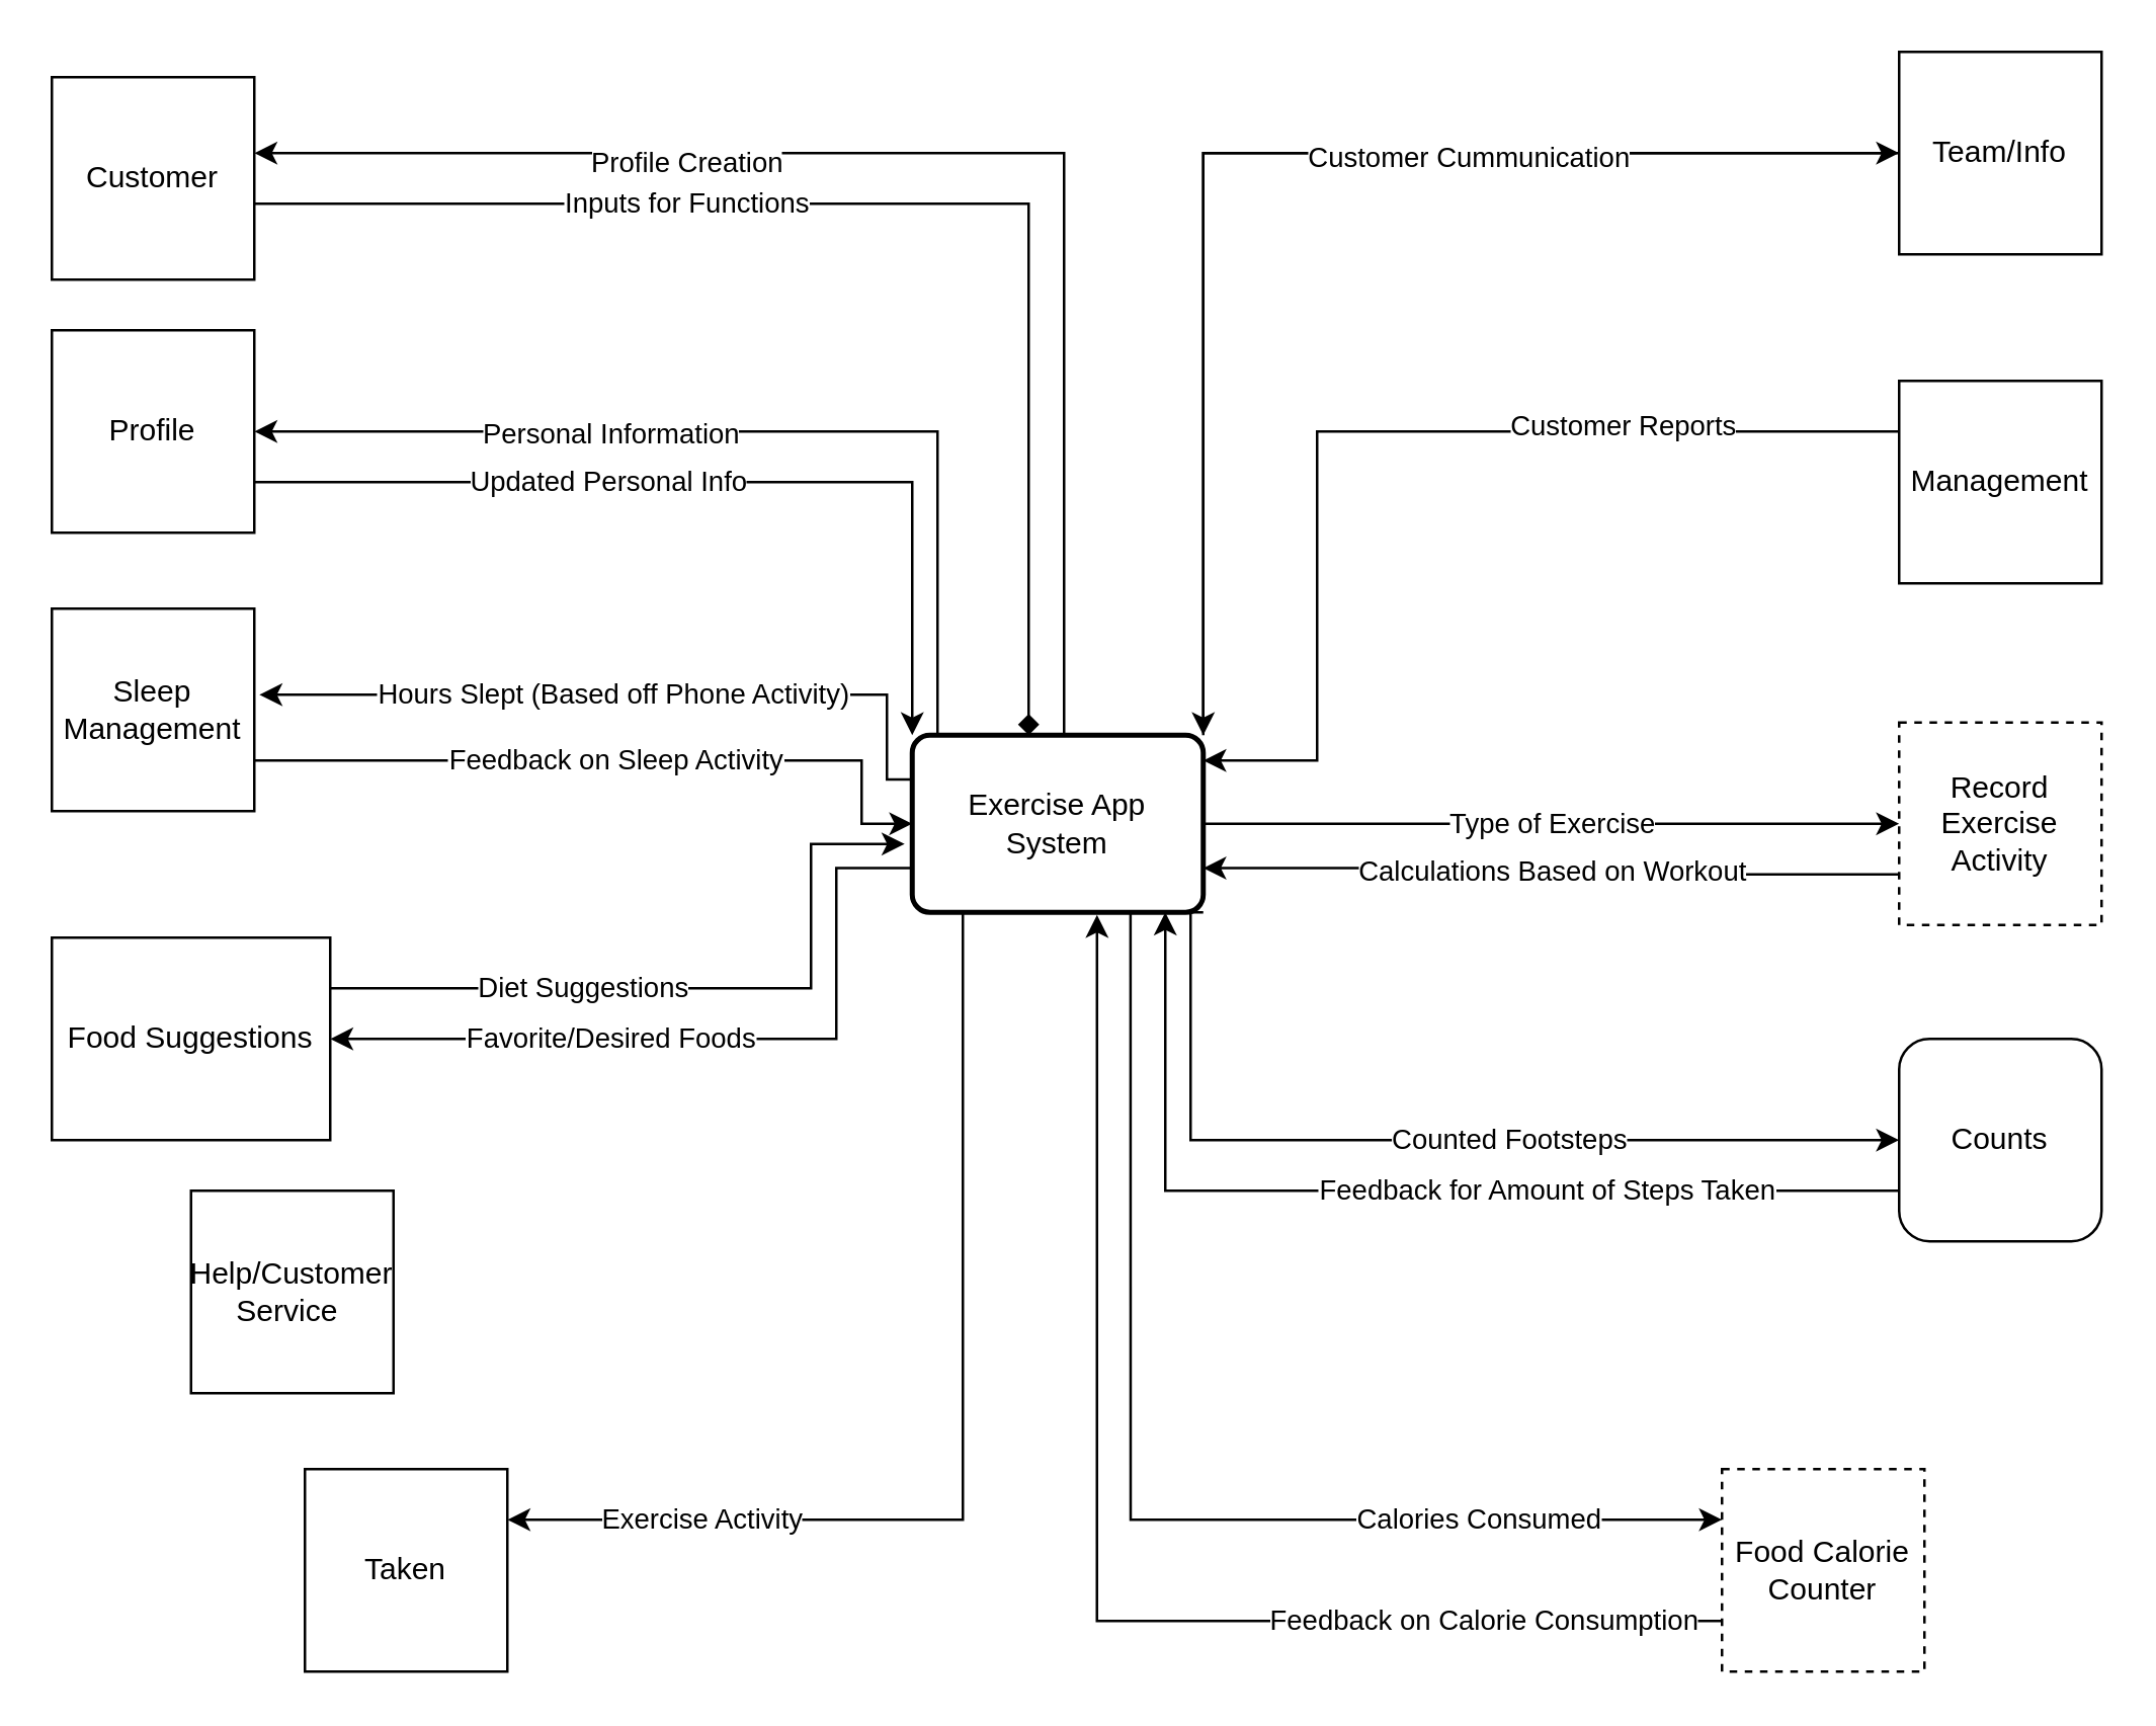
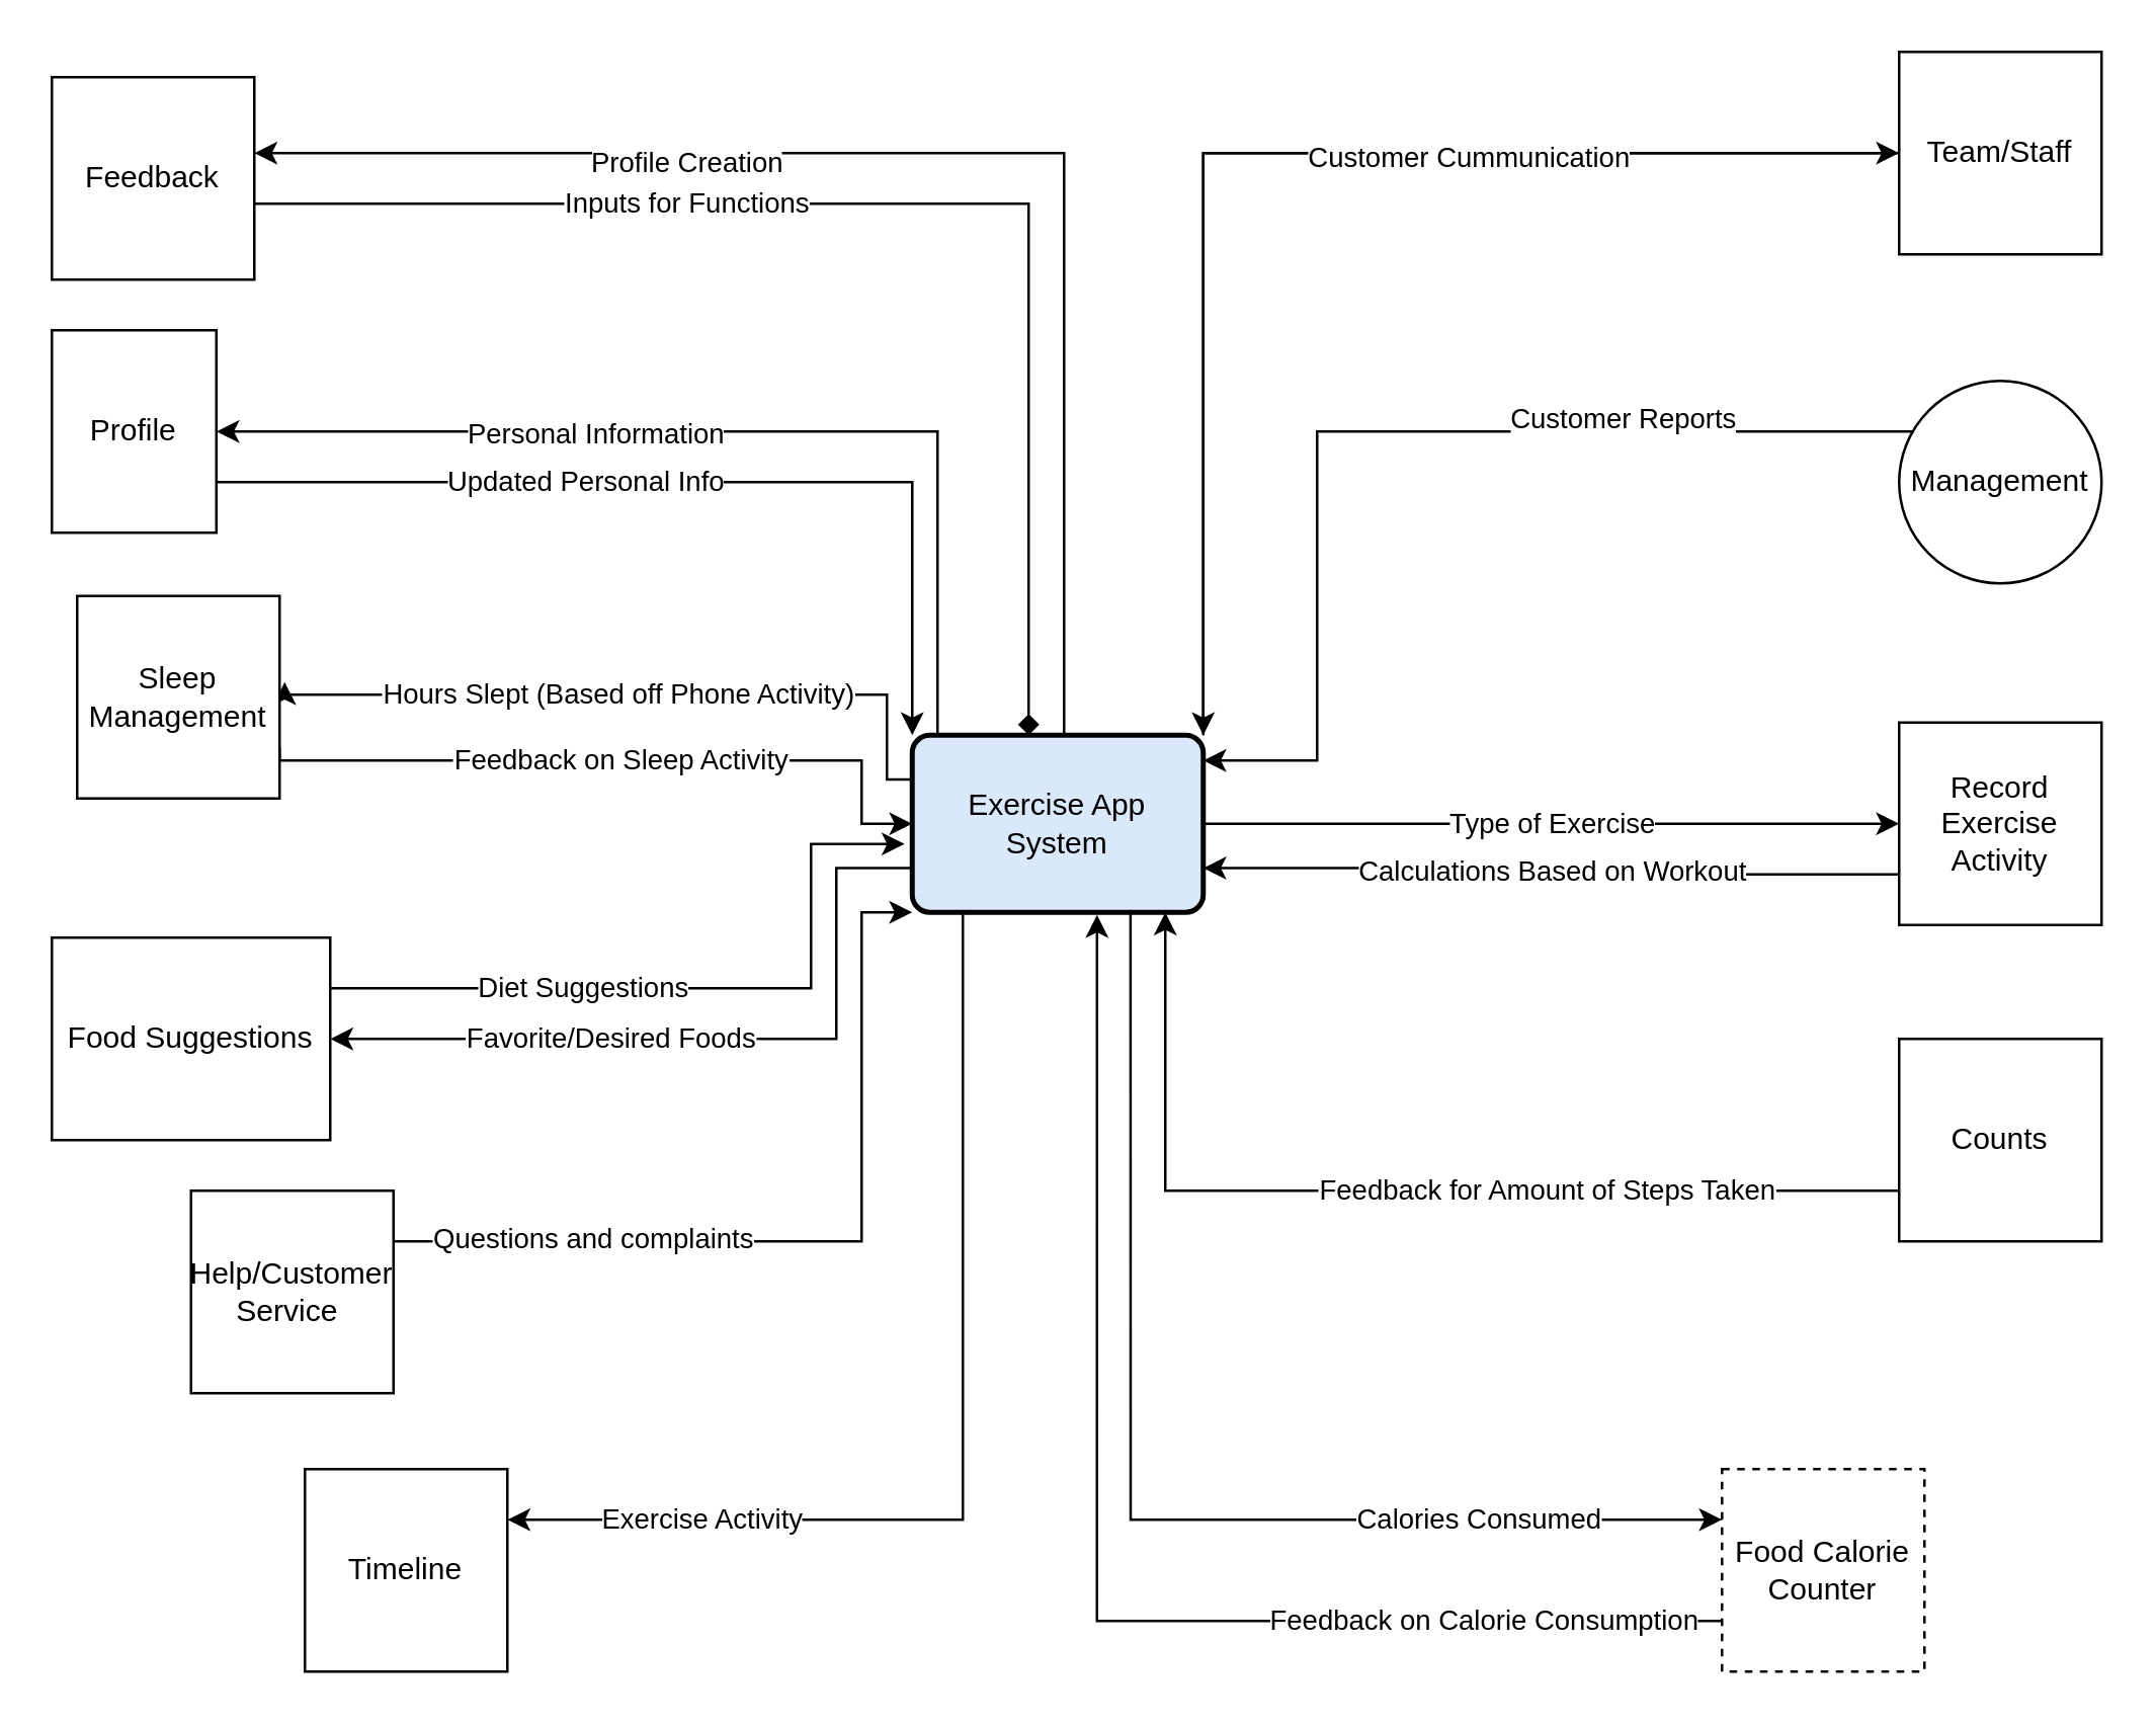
- <mxCell id="29" value="Team/Info" style="whiteSpace=wrap;html=1;aspect=fixed;" parent="1" vertex="1"><mxGeometry x="750" y="20" width="80" height="80" as="geometry" /></mxCell>
+ <mxCell id="29" value="Team/Staff" style="whiteSpace=wrap;html=1;aspect=fixed;" parent="1" vertex="1"><mxGeometry x="750" y="20" width="80" height="80" as="geometry" /></mxCell>
- <mxCell id="26" value="Customer" style="whiteSpace=wrap;html=1;aspect=fixed;" parent="1" vertex="1"><mxGeometry x="20" y="30" width="80" height="80" as="geometry" /></mxCell>
+ <mxCell id="26" value="Feedback" style="whiteSpace=wrap;html=1;aspect=fixed;" parent="1" vertex="1"><mxGeometry x="20" y="30" width="80" height="80" as="geometry" /></mxCell>
- <mxCell id="18" value="Profile" style="whiteSpace=wrap;html=1;aspect=fixed;" parent="1" vertex="1"><mxGeometry x="20" y="130" width="80" height="80" as="geometry" /></mxCell>
+ <mxCell id="18" value="Profile" style="whiteSpace=wrap;html=1;aspect=fixed;" parent="1" vertex="1"><mxGeometry x="20" y="130" width="65" height="80" as="geometry" /></mxCell>
- <mxCell id="16" value="Management" style="whiteSpace=wrap;html=1;aspect=fixed;" parent="1" vertex="1"><mxGeometry x="750" y="150" width="80" height="80" as="geometry" /></mxCell>
+ <mxCell id="16" value="Management" style="ellipse;whiteSpace=wrap;html=1;aspect=fixed;" parent="1" vertex="1"><mxGeometry x="750" y="150" width="80" height="80" as="geometry" /></mxCell>
- <mxCell id="36" value="Sleep Management" style="whiteSpace=wrap;html=1;aspect=fixed;" parent="1" vertex="1"><mxGeometry x="20" y="240" width="80" height="80" as="geometry" /></mxCell>
+ <mxCell id="36" value="Sleep Management" style="whiteSpace=wrap;html=1;aspect=fixed;" parent="1" vertex="1"><mxGeometry x="30" y="235" width="80" height="80" as="geometry" /></mxCell>
- <mxCell id="13" value="Exercise App&lt;br&gt;System" style="rounded=1;whiteSpace=wrap;html=1;absoluteArcSize=1;arcSize=14;strokeWidth=2;" parent="1" vertex="1"><mxGeometry x="360" y="290" width="115" height="70" as="geometry" /></mxCell>
+ <mxCell id="13" value="Exercise App&lt;br&gt;System" style="rounded=1;whiteSpace=wrap;html=1;absoluteArcSize=1;arcSize=14;strokeWidth=2;fillColor=#dae8fc;" parent="1" vertex="1"><mxGeometry x="360" y="290" width="115" height="70" as="geometry" /></mxCell>
- <mxCell id="38" value="Record Exercise Activity" style="whiteSpace=wrap;html=1;aspect=fixed;dashed=1;" parent="1" vertex="1"><mxGeometry x="750" y="285" width="80" height="80" as="geometry" /></mxCell>
+ <mxCell id="38" value="Record Exercise Activity" style="whiteSpace=wrap;html=1;aspect=fixed;" parent="1" vertex="1"><mxGeometry x="750" y="285" width="80" height="80" as="geometry" /></mxCell>
- <mxCell id="7" value="Counted Footsteps" style="edgeStyle=orthogonalEdgeStyle;rounded=0;orthogonalLoop=1;jettySize=auto;html=1;exitX=1;exitY=1;exitDx=0;exitDy=0;entryX=0;entryY=0.5;entryDx=0;entryDy=0;" parent="1" source="13" target="23" edge="1"><mxGeometry x="0.178" relative="1" as="geometry"><Array as="points"><mxPoint x="470" y="360" /><mxPoint x="470" y="450" /></Array><mxPoint as="offset" /></mxGeometry></mxCell>
- <mxCell id="23" value="&lt;div&gt;Counts&lt;/div&gt;" style="whiteSpace=wrap;html=1;aspect=fixed;rounded=1;" parent="1" vertex="1"><mxGeometry x="750" y="410" width="80" height="80" as="geometry" /></mxCell>
+ <mxCell id="23" value="&lt;div&gt;Counts&lt;/div&gt;" style="whiteSpace=wrap;html=1;aspect=fixed;" parent="1" vertex="1"><mxGeometry x="750" y="410" width="80" height="80" as="geometry" /></mxCell>
+ <mxCell id="19" style="edgeStyle=orthogonalEdgeStyle;rounded=0;orthogonalLoop=1;jettySize=auto;html=1;entryX=0;entryY=1;entryDx=0;entryDy=0;" parent="1" source="21" target="13" edge="1"><mxGeometry relative="1" as="geometry"><Array as="points"><mxPoint x="340" y="490" /><mxPoint x="340" y="360" /></Array></mxGeometry></mxCell>
+ <mxCell id="20" value="Questions and complaints" style="edgeLabel;html=1;align=center;verticalAlign=middle;resizable=0;points=[];" parent="19" vertex="1" connectable="0"><mxGeometry x="-0.535" y="2" relative="1" as="geometry"><mxPoint as="offset" /></mxGeometry></mxCell>
- <mxCell id="30" value="&lt;div&gt;Taken&lt;/div&gt;" style="whiteSpace=wrap;html=1;aspect=fixed;" parent="1" vertex="1"><mxGeometry x="120" y="580" width="80" height="80" as="geometry" /></mxCell>
+ <mxCell id="30" value="&lt;div&gt;Timeline&lt;/div&gt;" style="whiteSpace=wrap;html=1;aspect=fixed;" parent="1" vertex="1"><mxGeometry x="120" y="580" width="80" height="80" as="geometry" /></mxCell>
